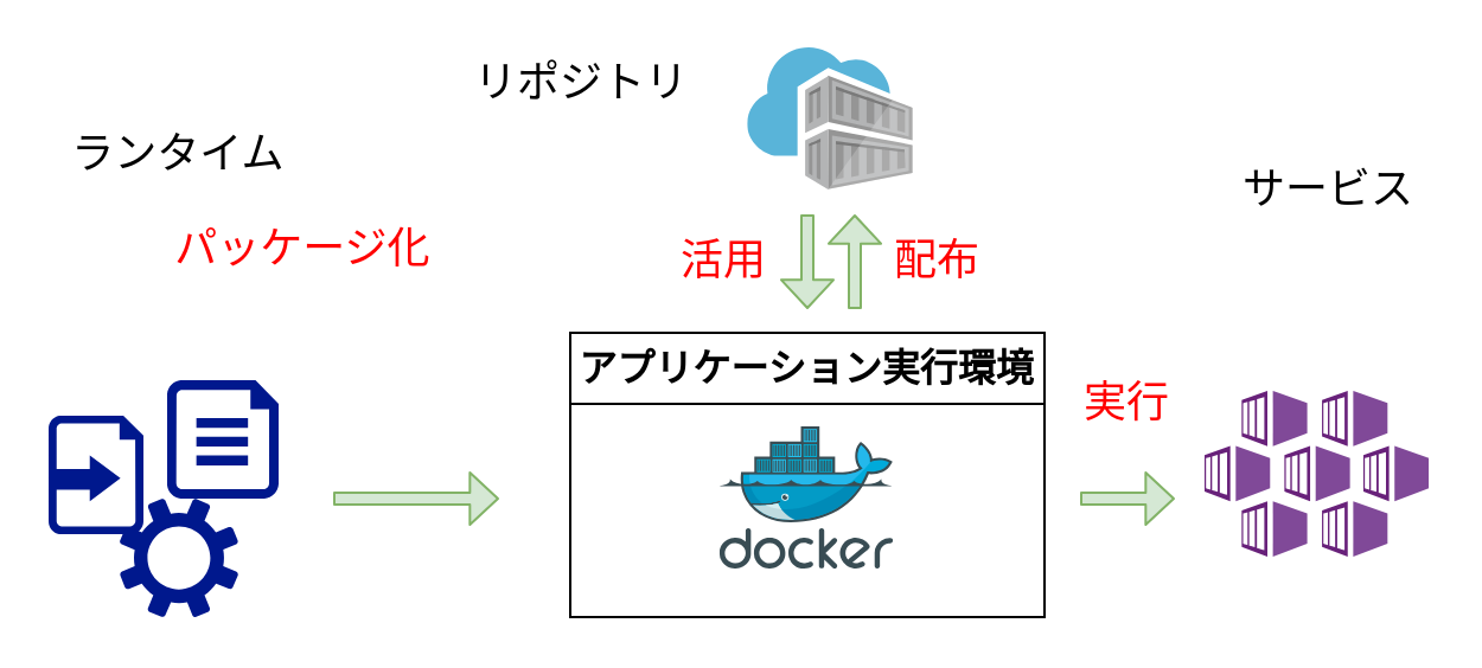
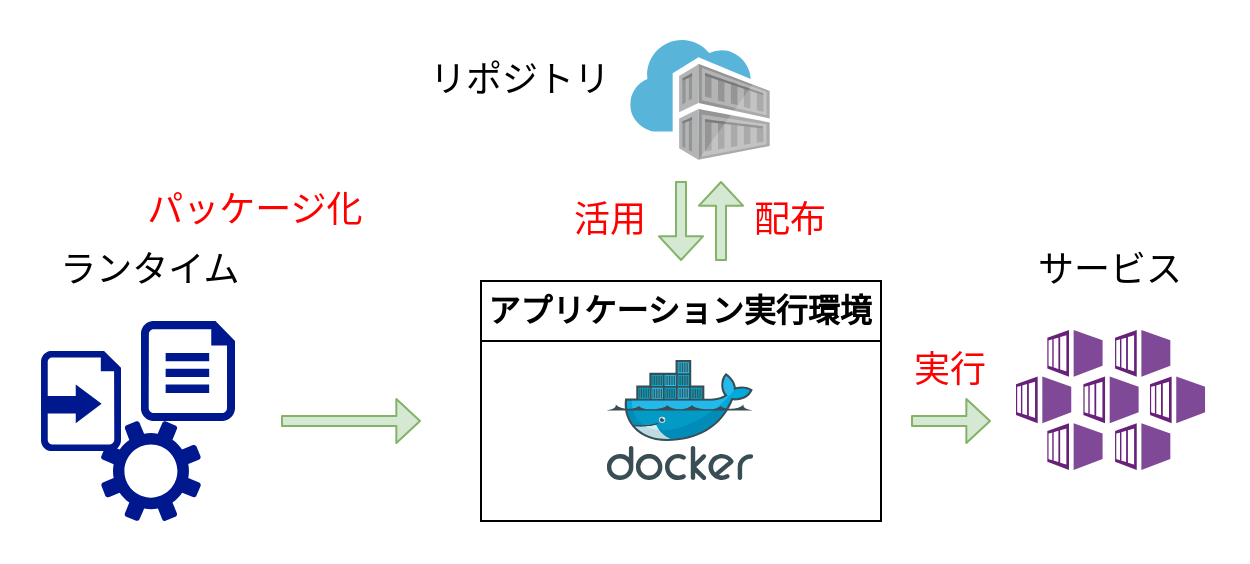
- <mxCell id="15" value="&lt;font style=&quot;font-size: 18px;&quot; color=&quot;#000000&quot;&gt;リポジトリ&lt;/font&gt;" style="text;html=1;strokeColor=none;fillColor=none;align=center;verticalAlign=middle;whiteSpace=wrap;rounded=0;fontSize=18;fontColor=#FF0000;" parent="1" vertex="1"><mxGeometry x="195" y="25" width="100" height="20" as="geometry" /></mxCell>
+ <mxCell id="15" value="&lt;font style=&quot;font-size: 18px;&quot; color=&quot;#000000&quot;&gt;リポジトリ&lt;/font&gt;" style="text;html=1;strokeColor=none;fillColor=none;align=center;verticalAlign=middle;whiteSpace=wrap;rounded=0;fontSize=18;fontColor=#FF0000;" parent="1" vertex="1"><mxGeometry x="210" y="30" width="100" height="20" as="geometry" /></mxCell>
- <mxCell id="7" value="&lt;font style=&quot;font-size: 18px;&quot; color=&quot;#000000&quot;&gt;ランタイム&lt;/font&gt;" style="text;html=1;strokeColor=none;fillColor=none;align=center;verticalAlign=middle;whiteSpace=wrap;rounded=0;fontSize=18;fontColor=#FF0000;" parent="1" vertex="1"><mxGeometry x="25" y="55" width="100" height="20" as="geometry" /></mxCell>
+ <mxCell id="7" value="&lt;font style=&quot;font-size: 18px;&quot; color=&quot;#000000&quot;&gt;ランタイム&lt;/font&gt;" style="text;html=1;strokeColor=none;fillColor=none;align=center;verticalAlign=middle;whiteSpace=wrap;rounded=0;fontSize=18;fontColor=#FF0000;" parent="1" vertex="1"><mxGeometry x="25" y="125" width="100" height="20" as="geometry" /></mxCell>
- <mxCell id="19" value="&lt;font style=&quot;font-size: 18px;&quot; color=&quot;#000000&quot;&gt;サービス&lt;/font&gt;" style="text;html=1;strokeColor=none;fillColor=none;align=center;verticalAlign=middle;whiteSpace=wrap;rounded=0;fontSize=18;fontColor=#FF0000;" parent="1" vertex="1"><mxGeometry x="520.14" y="70" width="80.3" height="20" as="geometry" /></mxCell>
+ <mxCell id="19" value="&lt;font style=&quot;font-size: 18px;&quot; color=&quot;#000000&quot;&gt;サービス&lt;/font&gt;" style="text;html=1;strokeColor=none;fillColor=none;align=center;verticalAlign=middle;whiteSpace=wrap;rounded=0;fontSize=18;fontColor=#FF0000;" parent="1" vertex="1"><mxGeometry x="515.14" y="125" width="80.3" height="20" as="geometry" /></mxCell>
- <mxCell id="17" value="&lt;font color=&quot;#ff0000&quot; style=&quot;font-size: 18px;&quot;&gt;実行&lt;/font&gt;" style="text;html=1;strokeColor=none;fillColor=none;align=center;verticalAlign=middle;whiteSpace=wrap;rounded=0;" parent="1" vertex="1"><mxGeometry x="450" y="160" width="50" height="20" as="geometry" /></mxCell>
+ <mxCell id="17" value="&lt;font color=&quot;#ff0000&quot; style=&quot;font-size: 18px;&quot;&gt;実行&lt;/font&gt;" style="text;html=1;strokeColor=none;fillColor=none;align=center;verticalAlign=middle;whiteSpace=wrap;rounded=0;" parent="1" vertex="1"><mxGeometry x="450" y="175" width="50" height="20" as="geometry" /></mxCell>
